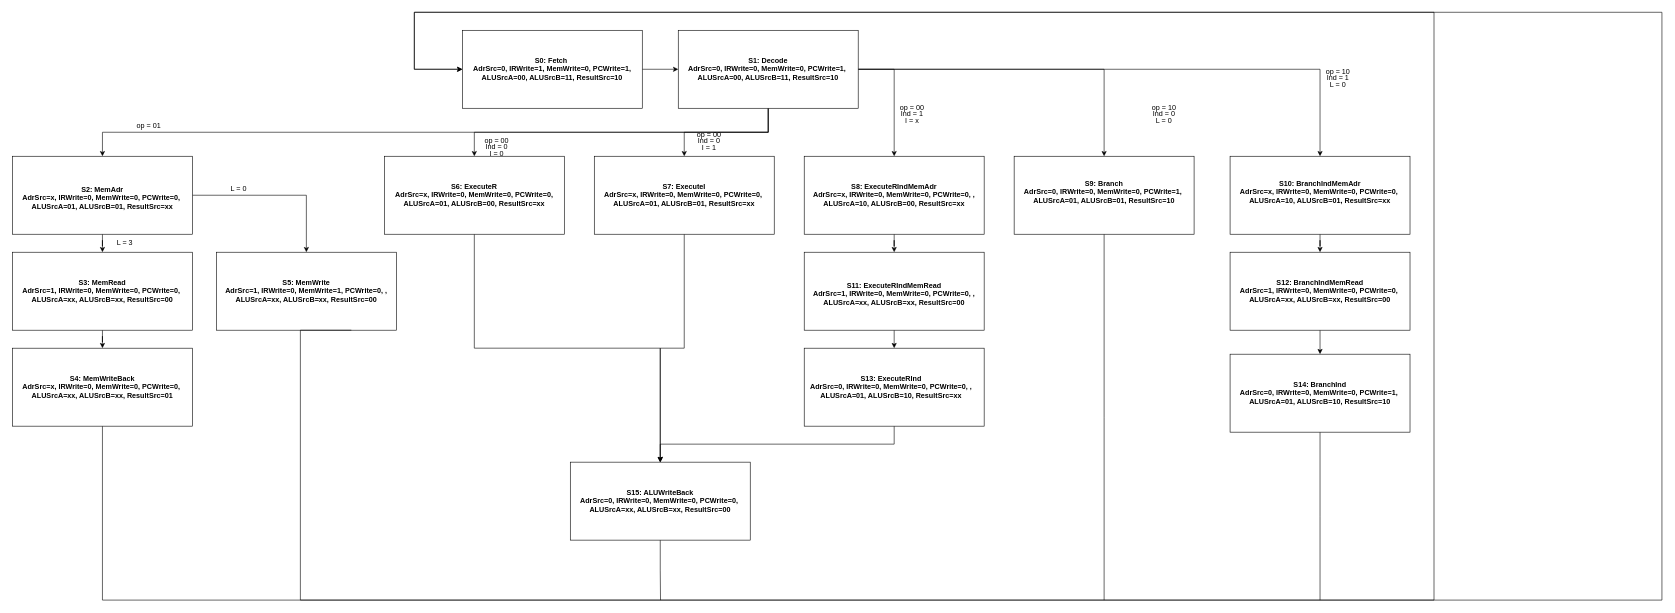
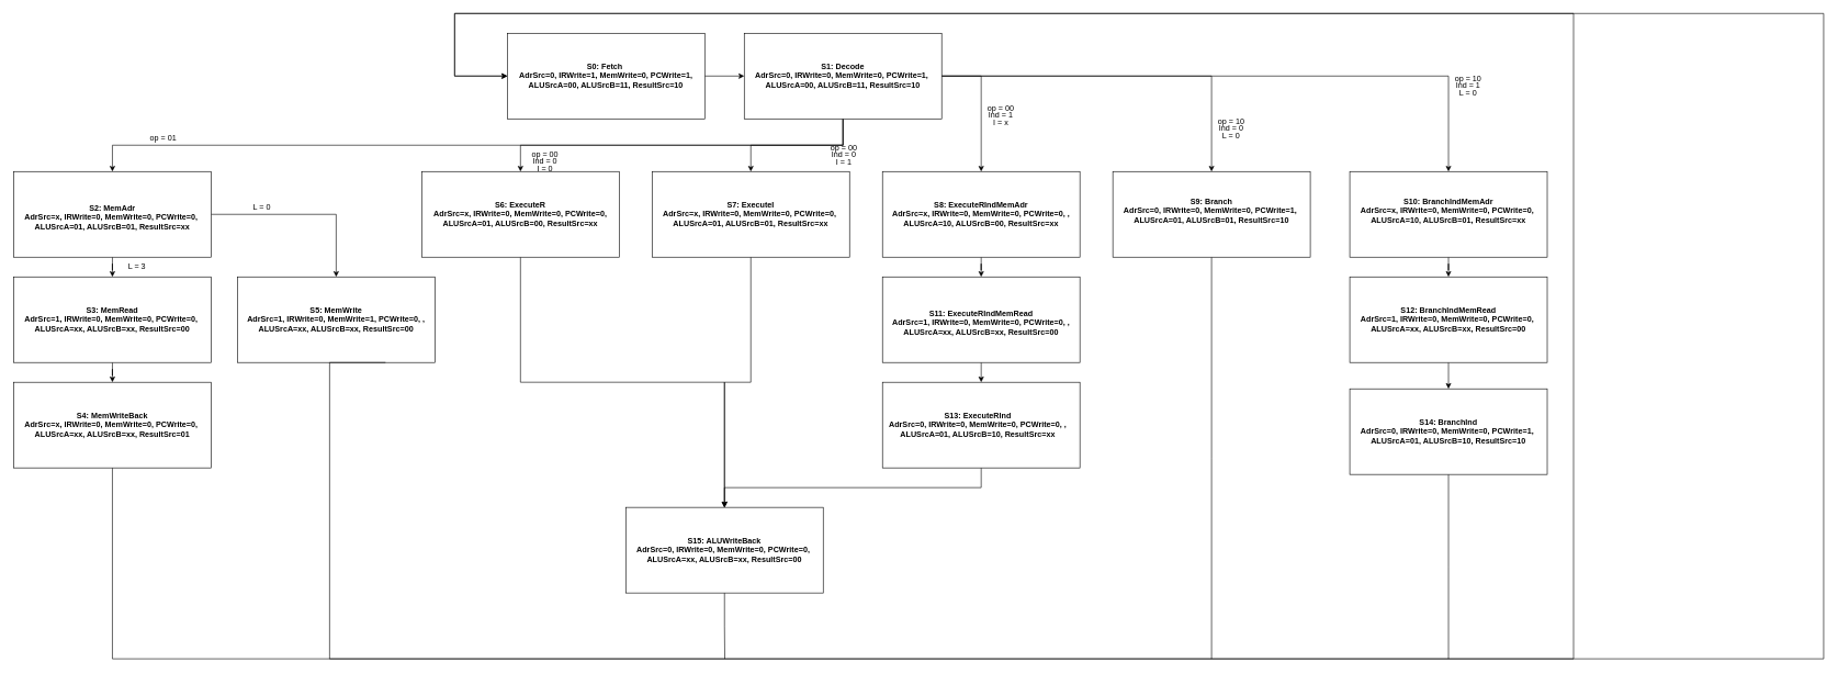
- <mxCell id="58" value="&lt;p style=&quot;line-height: 0.9;&quot;&gt;op = 00&lt;br&gt;Ind = 1&lt;br&gt;I = x&lt;/p&gt;" style="text;html=1;strokeColor=none;fillColor=none;align=center;verticalAlign=middle;whiteSpace=wrap;rounded=0;" vertex="1" parent="1"><mxGeometry x="1490" y="175" width="60" height="30" as="geometry" /></mxCell>
+ <mxCell id="58" value="&lt;p style=&quot;line-height: 0.9;&quot;&gt;op = 00&lt;br&gt;Ind = 1&lt;br&gt;I = x&lt;/p&gt;" style="text;html=1;strokeColor=none;fillColor=none;align=center;verticalAlign=middle;whiteSpace=wrap;rounded=0;" vertex="1" parent="1"><mxGeometry x="1490" y="160" width="60" height="30" as="geometry" /></mxCell>
- <mxCell id="56" value="&lt;p style=&quot;line-height: 0.9;&quot;&gt;op = 10&lt;br&gt;Ind = 0&lt;br&gt;L = 0&lt;/p&gt;" style="text;html=1;strokeColor=none;fillColor=none;align=center;verticalAlign=middle;whiteSpace=wrap;rounded=0;" vertex="1" parent="1"><mxGeometry x="1910" y="175" width="60" height="30" as="geometry" /></mxCell>
+ <mxCell id="56" value="&lt;p style=&quot;line-height: 0.9;&quot;&gt;op = 10&lt;br&gt;Ind = 0&lt;br&gt;L = 0&lt;/p&gt;" style="text;html=1;strokeColor=none;fillColor=none;align=center;verticalAlign=middle;whiteSpace=wrap;rounded=0;" vertex="1" parent="1"><mxGeometry x="1840" y="180" width="60" height="30" as="geometry" /></mxCell>
- <mxCell id="59" value="&lt;p style=&quot;line-height: 0.9;&quot;&gt;op = 00&lt;br&gt;Ind = 0&lt;br&gt;I = 1&lt;/p&gt;" style="text;html=1;strokeColor=none;fillColor=none;align=center;verticalAlign=middle;whiteSpace=wrap;rounded=0;" vertex="1" parent="1"><mxGeometry x="1144" y="220" width="75" height="30" as="geometry" /></mxCell>
+ <mxCell id="59" value="&lt;p style=&quot;line-height: 0.9;&quot;&gt;op = 00&lt;br&gt;Ind = 0&lt;br&gt;I = 1&lt;/p&gt;" style="text;html=1;strokeColor=none;fillColor=none;align=center;verticalAlign=middle;whiteSpace=wrap;rounded=0;" vertex="1" parent="1"><mxGeometry x="1244" y="220" width="75" height="30" as="geometry" /></mxCell>
